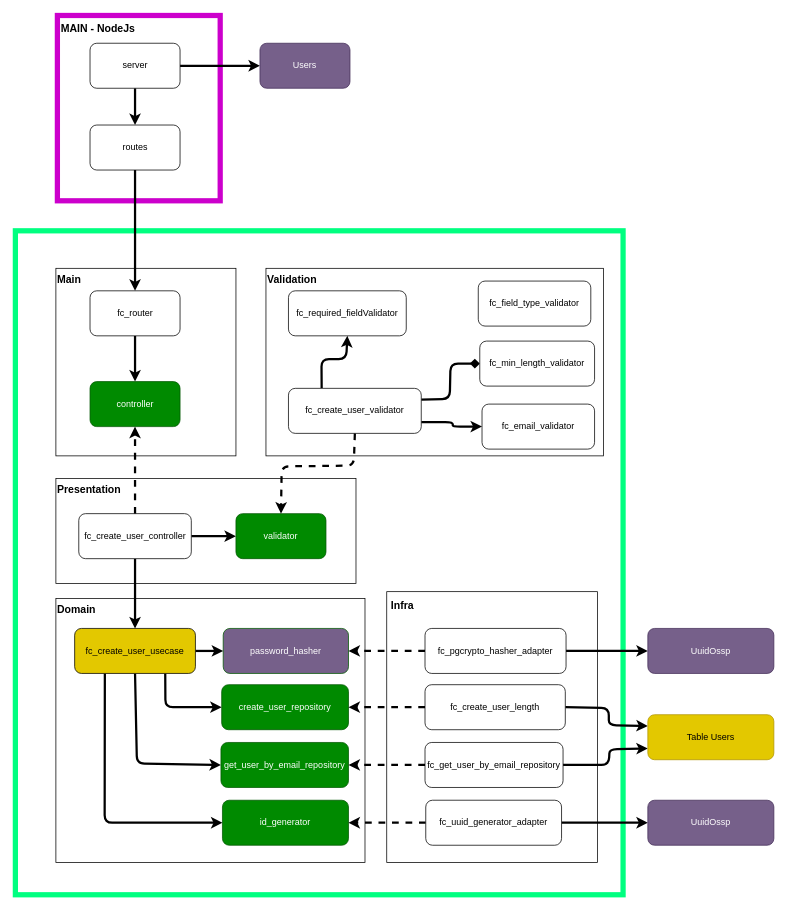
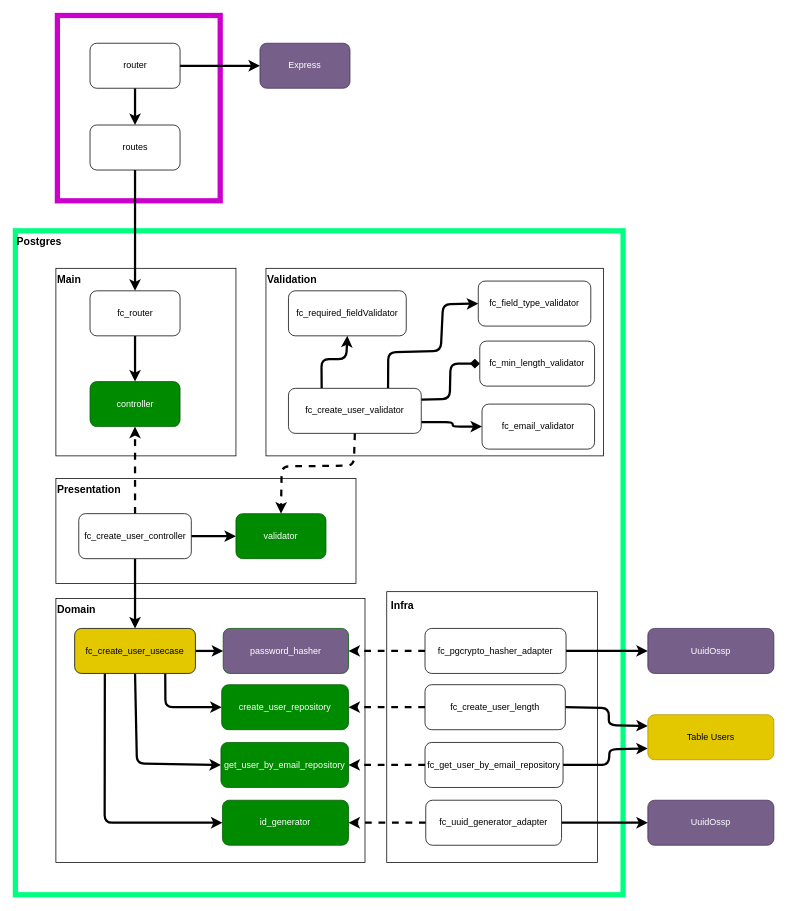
- <mxCell id="9" value="MAIN - NodeJs" style="text;html=1;strokeColor=none;fillColor=none;align=left;verticalAlign=middle;whiteSpace=wrap;rounded=0;fontStyle=1;fontSize=14;" parent="1" vertex="1"><mxGeometry x="79" y="23" width="110" height="30" as="geometry" /></mxCell>
- <mxCell id="6" value="server" style="rounded=1;whiteSpace=wrap;html=1;" parent="1" vertex="1"><mxGeometry x="119.5" y="57" width="120" height="60" as="geometry" /></mxCell>
+ <mxCell id="6" value="router" style="rounded=1;whiteSpace=wrap;html=1;" parent="1" vertex="1"><mxGeometry x="119.5" y="57" width="120" height="60" as="geometry" /></mxCell>
- <mxCell id="7" value="Users" style="rounded=1;whiteSpace=wrap;html=1;fillColor=#76608a;strokeColor=#432D57;fontColor=#ffffff;" parent="1" vertex="1"><mxGeometry x="346" y="57" width="120" height="60" as="geometry" /></mxCell>
+ <mxCell id="7" value="Express" style="rounded=1;whiteSpace=wrap;html=1;fillColor=#76608a;strokeColor=#432D57;fontColor=#ffffff;" parent="1" vertex="1"><mxGeometry x="346" y="57" width="120" height="60" as="geometry" /></mxCell>
+ <mxCell id="10" value="Postgres" style="text;html=1;strokeColor=none;fillColor=none;align=left;verticalAlign=middle;whiteSpace=wrap;rounded=0;fontStyle=1;fontSize=14;" parent="1" vertex="1"><mxGeometry x="20" y="307" width="110" height="30" as="geometry" /></mxCell>
+ <mxCell id="26" style="edgeStyle=none;html=1;exitX=0.75;exitY=0;exitDx=0;exitDy=0;entryX=0;entryY=0.5;entryDx=0;entryDy=0;strokeWidth=3;fontSize=12;" edge="1" parent="1" source="30" target="32"><mxGeometry relative="1" as="geometry"><Array as="points"><mxPoint x="517" y="469" /><mxPoint x="587" y="467" /><mxPoint x="590" y="405" /></Array></mxGeometry></mxCell>
